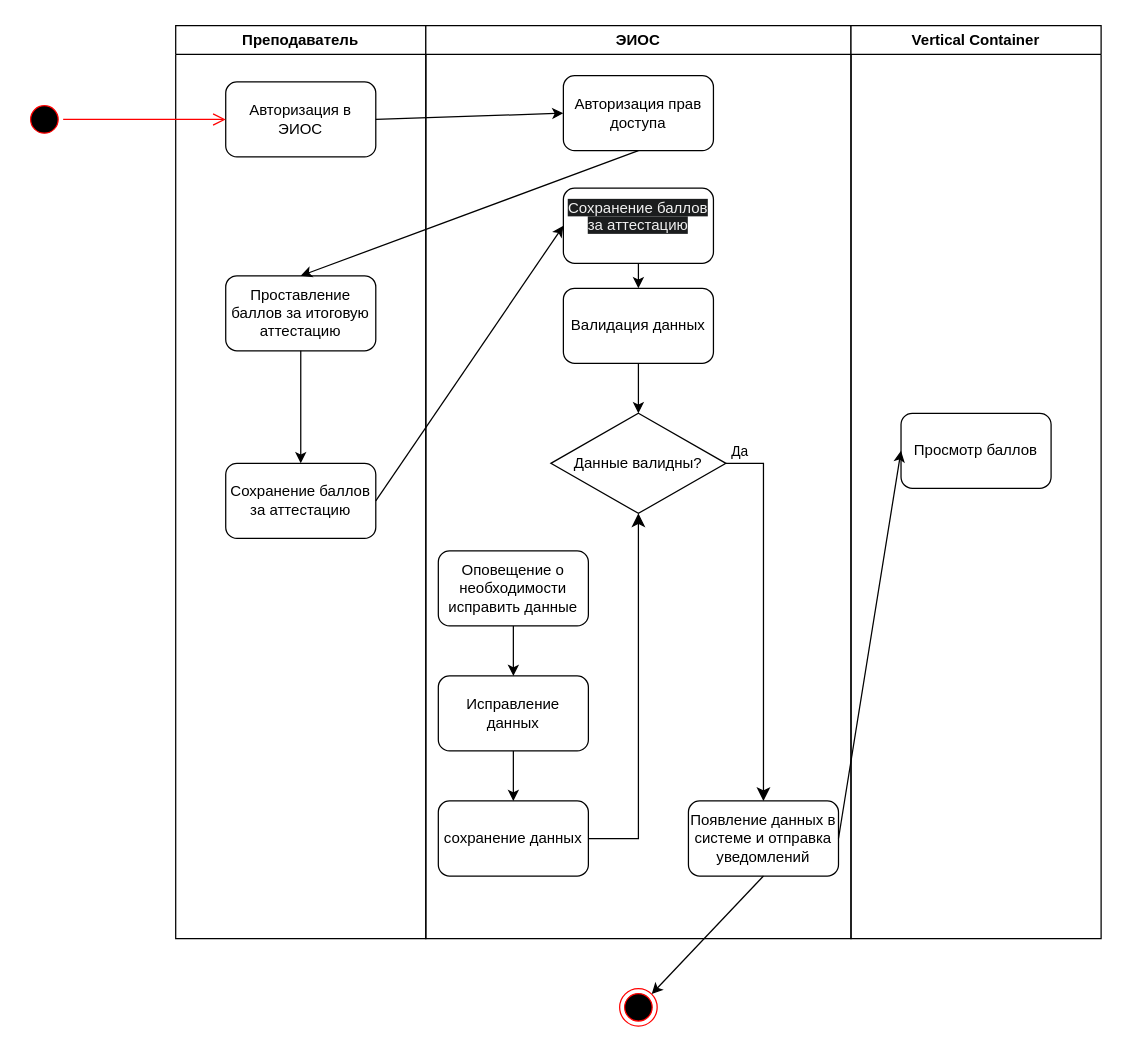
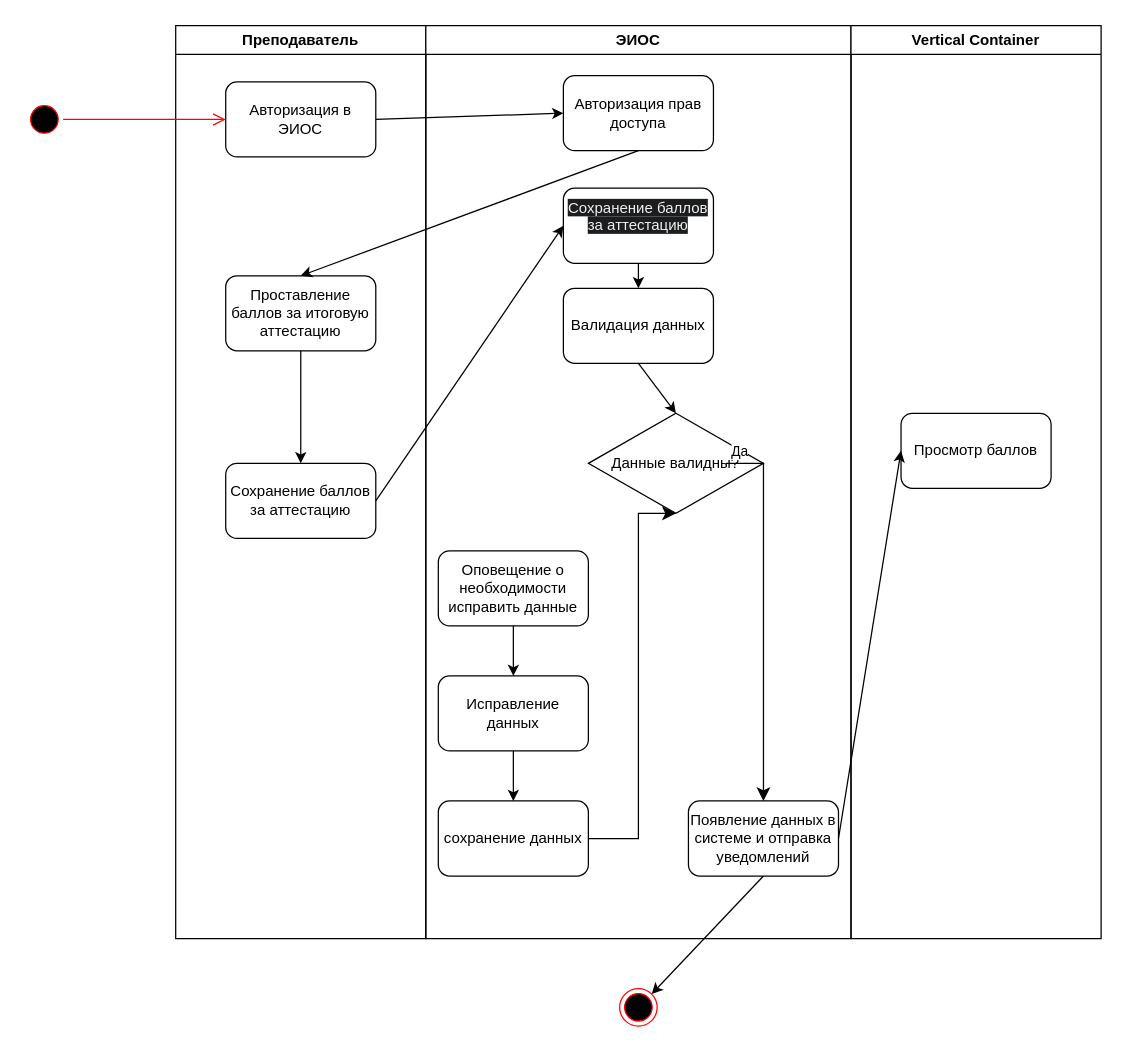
- <mxCell id="13" value="Данные валидны?" style="rhombus;whiteSpace=wrap;html=1;" vertex="1" parent="7"><mxGeometry x="100" y="310" width="140" height="80" as="geometry" /></mxCell>
+ <mxCell id="13" value="Данные валидны?" style="rhombus;whiteSpace=wrap;html=1;" vertex="1" parent="7"><mxGeometry x="130" y="310" width="140" height="80" as="geometry" /></mxCell>
